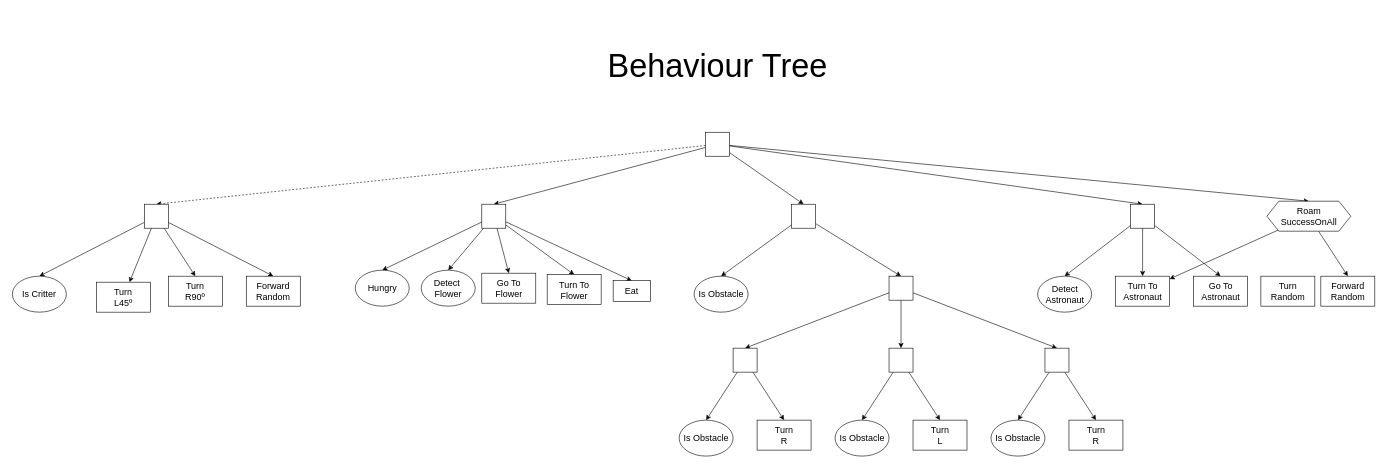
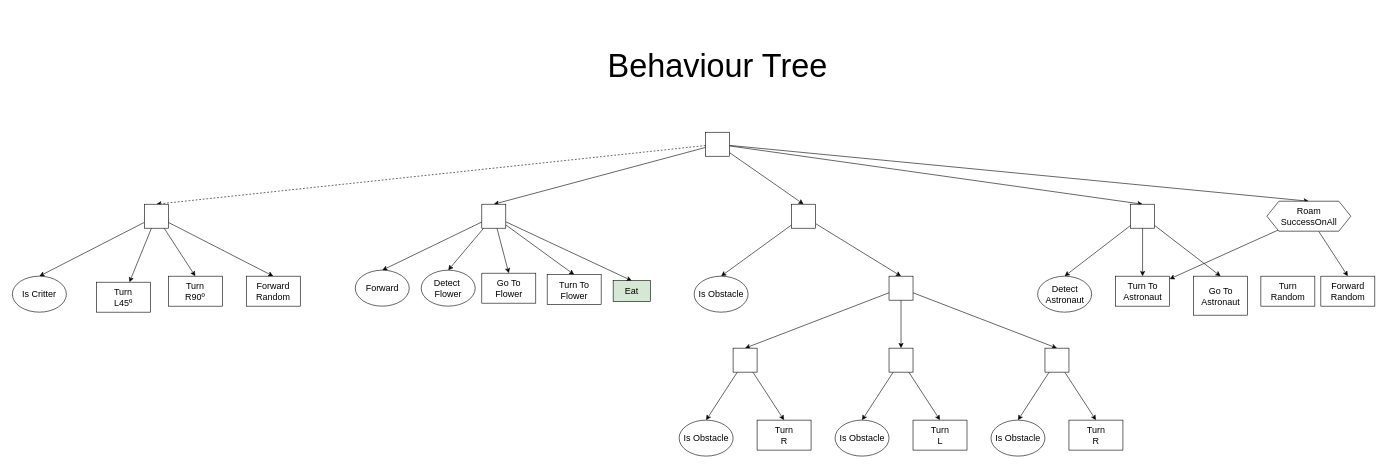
- <mxCell id="28" value="&lt;span style=&quot;font-size: 15px;&quot;&gt;Hungry&lt;/span&gt;" style="ellipse;whiteSpace=wrap;html=1;" parent="1" vertex="1"><mxGeometry x="591.693" y="450" width="90" height="60" as="geometry" /></mxCell>
+ <mxCell id="28" value="&lt;span style=&quot;font-size: 15px;&quot;&gt;Forward&lt;/span&gt;" style="ellipse;whiteSpace=wrap;html=1;" parent="1" vertex="1"><mxGeometry x="591.693" y="450" width="90" height="60" as="geometry" /></mxCell>
- <mxCell id="29" value="&lt;div&gt;&lt;font style=&quot;font-size: 15px;&quot;&gt;Eat&lt;/font&gt;&lt;/div&gt;" style="rounded=0;whiteSpace=wrap;html=1;" parent="1" vertex="1"><mxGeometry x="1021.693" y="467.5" width="62" height="35" as="geometry" /></mxCell>
+ <mxCell id="29" value="&lt;div&gt;&lt;font style=&quot;font-size: 15px;&quot;&gt;Eat&lt;/font&gt;&lt;/div&gt;" style="rounded=0;whiteSpace=wrap;html=1;fillColor=#d5e8d4;" parent="1" vertex="1"><mxGeometry x="1021.693" y="467.5" width="62" height="35" as="geometry" /></mxCell>
- <mxCell id="34" value="&lt;div&gt;&lt;font style=&quot;font-size: 15px;&quot;&gt;Go To Astronaut&lt;/font&gt;&lt;/div&gt;" style="rounded=0;whiteSpace=wrap;html=1;" parent="1" vertex="1"><mxGeometry x="1989.503" y="460" width="90" height="50" as="geometry" /></mxCell>
+ <mxCell id="34" value="&lt;div&gt;&lt;font style=&quot;font-size: 15px;&quot;&gt;Go To Astronaut&lt;/font&gt;&lt;/div&gt;" style="rounded=0;whiteSpace=wrap;html=1;" parent="1" vertex="1"><mxGeometry x="1989.503" y="460" width="90" height="65" as="geometry" /></mxCell>
